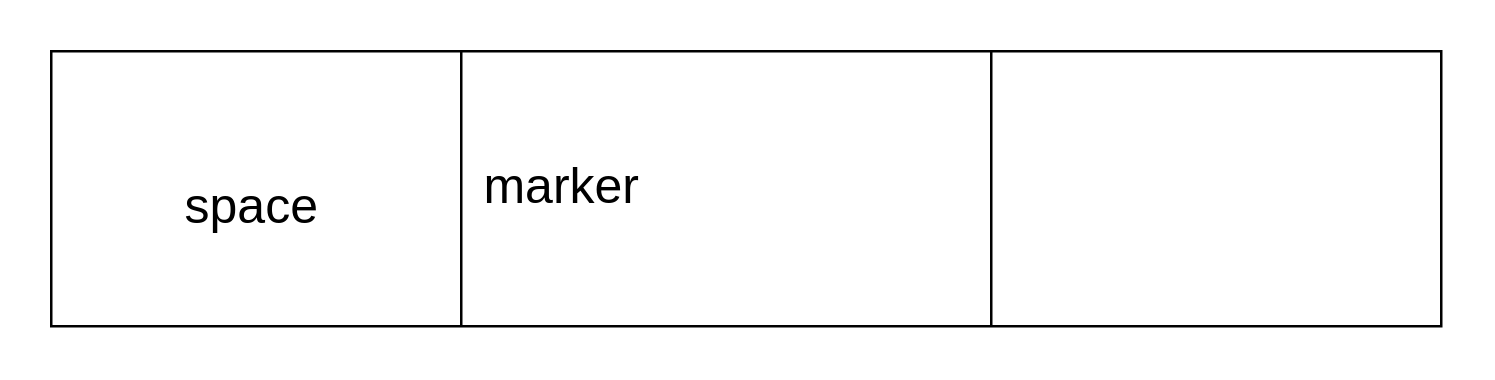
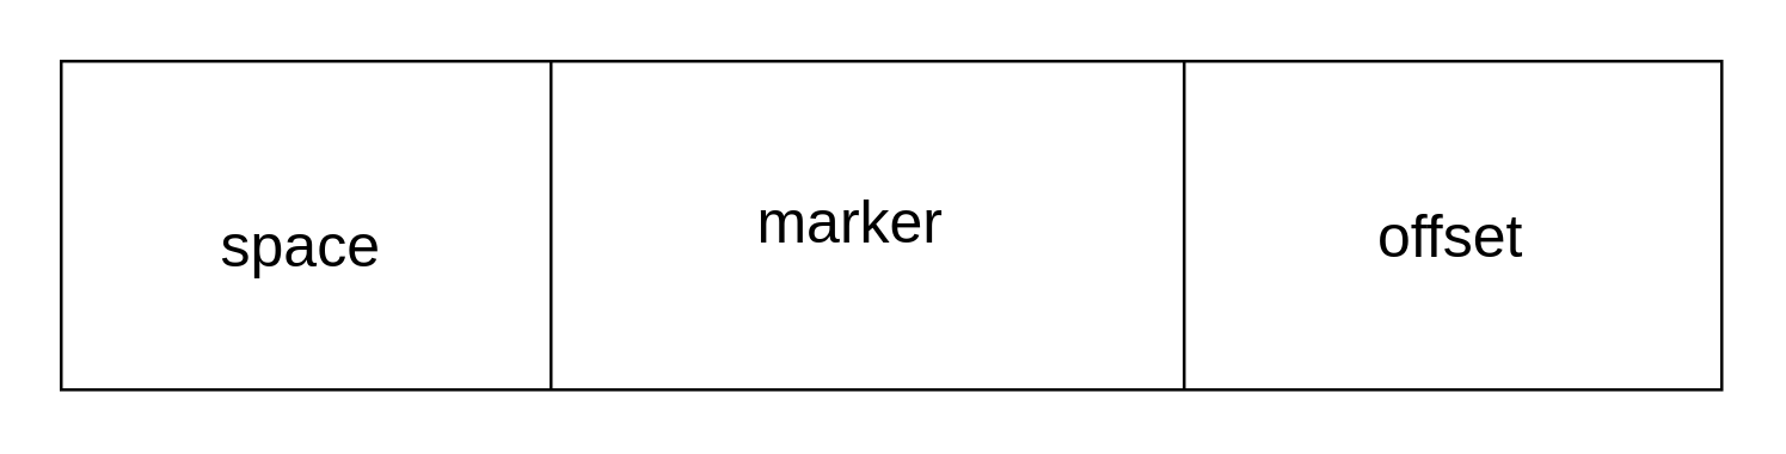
- <mxCell id="6" value="marker" style="text;html=1;strokeColor=none;fillColor=none;align=center;verticalAlign=middle;whiteSpace=wrap;rounded=0;fontSize=20;" vertex="1" parent="1"><mxGeometry x="175" y="49" width="99" height="48" as="geometry" /></mxCell>
+ <mxCell id="6" value="marker" style="text;html=1;strokeColor=none;fillColor=none;align=center;verticalAlign=middle;whiteSpace=wrap;rounded=0;fontSize=20;" vertex="1" parent="1"><mxGeometry x="235" y="49" width="99" height="48" as="geometry" /></mxCell>
+ <mxCell id="7" value="offset" style="text;html=1;strokeColor=none;fillColor=none;align=center;verticalAlign=middle;whiteSpace=wrap;rounded=0;fontSize=20;" vertex="1" parent="1"><mxGeometry x="436" y="54" width="99" height="48" as="geometry" /></mxCell>
